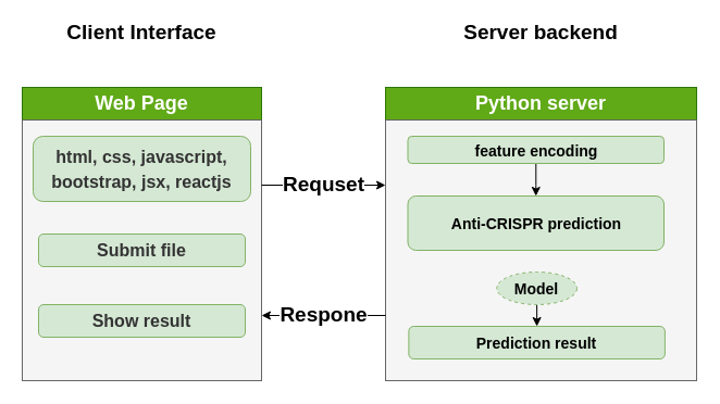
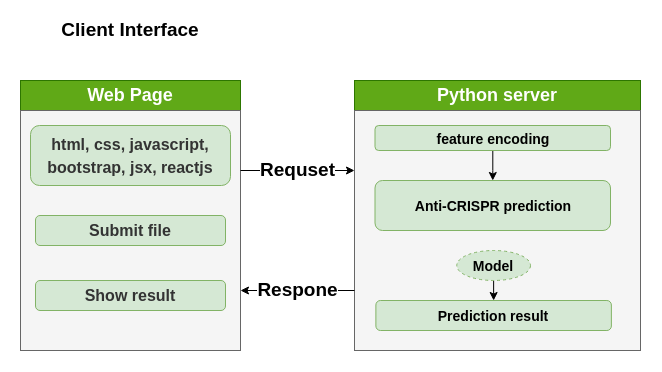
- <mxCell id="7" value="Server backend" style="text;html=1;strokeColor=none;fillColor=none;align=center;verticalAlign=middle;whiteSpace=wrap;rounded=0;fontSize=19;fontStyle=1" vertex="1" parent="1"><mxGeometry x="419" y="20" width="156" height="20" as="geometry" /></mxCell>
